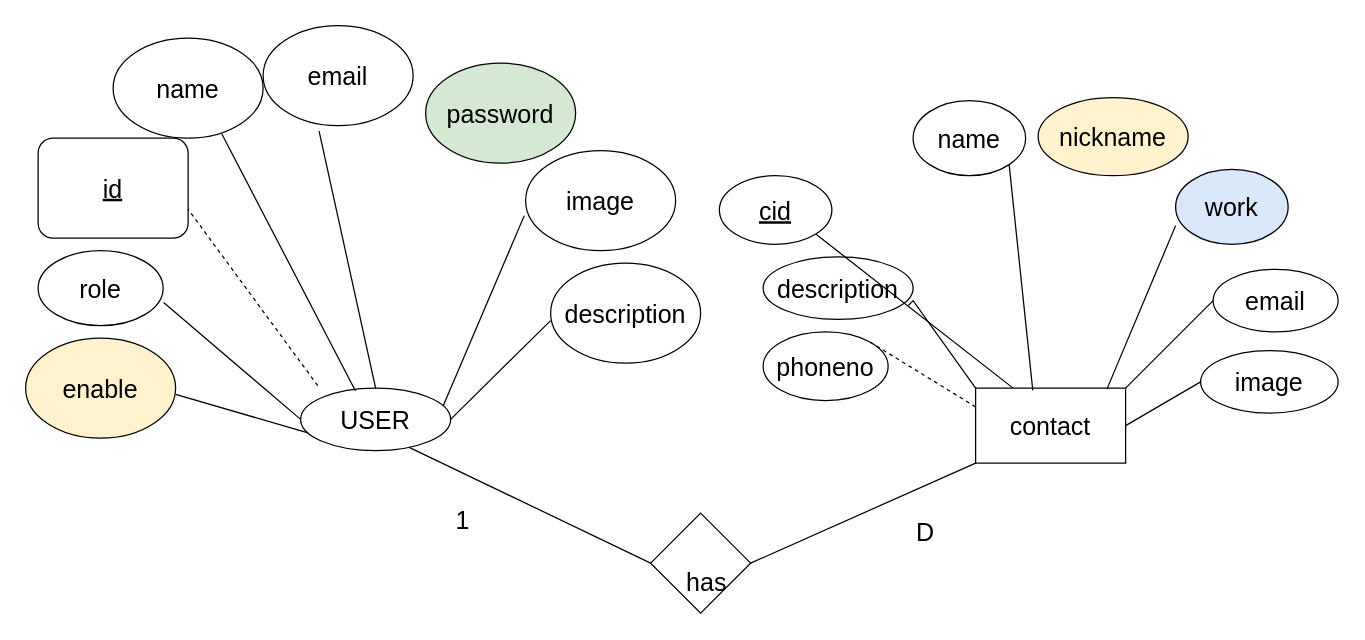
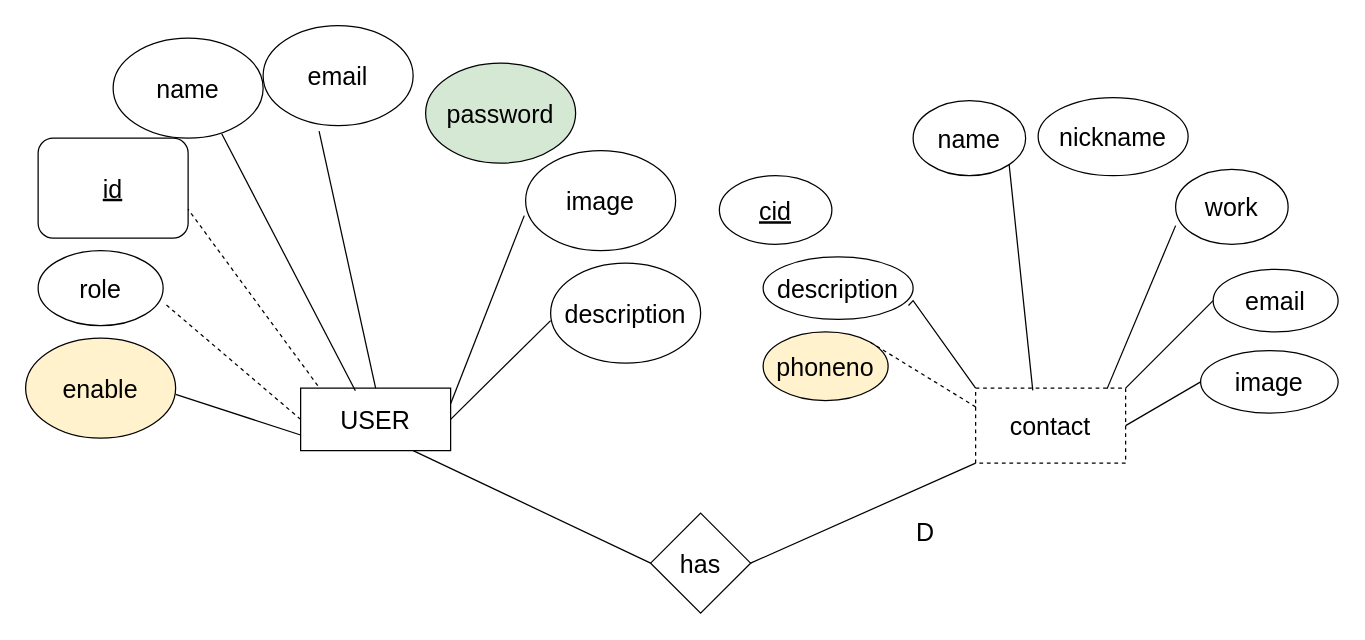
- <mxCell id="23" value="nickname" style="ellipse;whiteSpace=wrap;html=1;fontSize=20;fillColor=#fff2cc;" parent="1" vertex="1"><mxGeometry x="830" y="77.5" width="120" height="62.5" as="geometry" /></mxCell>
+ <mxCell id="23" value="nickname" style="ellipse;whiteSpace=wrap;html=1;fontSize=20;" parent="1" vertex="1"><mxGeometry x="830" y="77.5" width="120" height="62.5" as="geometry" /></mxCell>
- <mxCell id="24" value="work" style="ellipse;whiteSpace=wrap;html=1;fontSize=20;fillColor=#dae8fc;" parent="1" vertex="1"><mxGeometry x="940" y="135" width="90" height="60" as="geometry" /></mxCell>
+ <mxCell id="24" value="work" style="ellipse;whiteSpace=wrap;html=1;fontSize=20;" parent="1" vertex="1"><mxGeometry x="940" y="135" width="90" height="60" as="geometry" /></mxCell>
- <mxCell id="31" value="" style="endArrow=none;html=1;rounded=0;fontSize=20;exitX=0.25;exitY=0;exitDx=0;exitDy=0;entryX=1;entryY=1;entryDx=0;entryDy=0;" parent="1" source="18" target="19" edge="1"><mxGeometry width="50" height="50" relative="1" as="geometry"><mxPoint x="835.72" y="281.8" as="sourcePoint" /><mxPoint x="816.82" y="141.213" as="targetPoint" /></mxGeometry></mxCell>
- <mxCell id="16" value="" style="endArrow=none;html=1;rounded=0;fontSize=20;entryX=1.004;entryY=0.693;entryDx=0;entryDy=0;entryPerimeter=0;exitX=0;exitY=0.5;exitDx=0;exitDy=0;" parent="1" source="2" target="3" edge="1"><mxGeometry width="50" height="50" relative="1" as="geometry"><mxPoint x="173.8" y="321.15" as="sourcePoint" /><mxPoint x="100" y="210" as="targetPoint" /><Array as="points" /></mxGeometry></mxCell>
+ <mxCell id="16" value="" style="endArrow=none;html=1;rounded=0;fontSize=20;entryX=1.004;entryY=0.693;entryDx=0;entryDy=0;entryPerimeter=0;exitX=0;exitY=0.5;exitDx=0;exitDy=0;dashed=1;" parent="1" source="2" target="3" edge="1"><mxGeometry width="50" height="50" relative="1" as="geometry"><mxPoint x="173.8" y="321.15" as="sourcePoint" /><mxPoint x="100" y="210" as="targetPoint" /><Array as="points" /></mxGeometry></mxCell>
- <mxCell id="20" value="phoneno" style="ellipse;whiteSpace=wrap;html=1;fontSize=20;" parent="1" vertex="1"><mxGeometry x="610" y="265" width="100" height="55" as="geometry" /></mxCell>
+ <mxCell id="20" value="phoneno" style="ellipse;whiteSpace=wrap;html=1;fontSize=20;fillColor=#fff2cc;" parent="1" vertex="1"><mxGeometry x="610" y="265" width="100" height="55" as="geometry" /></mxCell>
- <mxCell id="2" value="&lt;font style=&quot;font-size: 20px;&quot;&gt;USER&lt;/font&gt;" style="ellipse;whiteSpace=wrap;html=1;" parent="1" vertex="1"><mxGeometry x="240" y="310" width="120" height="50" as="geometry" /></mxCell>
+ <mxCell id="2" value="&lt;font style=&quot;font-size: 20px;&quot;&gt;USER&lt;/font&gt;" style="rounded=0;whiteSpace=wrap;html=1;" parent="1" vertex="1"><mxGeometry x="240" y="310" width="120" height="50" as="geometry" /></mxCell>
- <mxCell id="18" value="contact" style="rounded=0;whiteSpace=wrap;html=1;fontSize=20;" parent="1" vertex="1"><mxGeometry x="780" y="310" width="120" height="60" as="geometry" /></mxCell>
+ <mxCell id="18" value="contact" style="rounded=0;whiteSpace=wrap;html=1;fontSize=20;dashed=1;" parent="1" vertex="1"><mxGeometry x="780" y="310" width="120" height="60" as="geometry" /></mxCell>
- <mxCell id="37" value="1" style="text;html=1;strokeColor=none;fillColor=none;align=center;verticalAlign=middle;whiteSpace=wrap;rounded=0;fontSize=20;" parent="1" vertex="1"><mxGeometry x="340" y="400" width="60" height="30" as="geometry" /></mxCell>
- <mxCell id="39" value="has" style="text;html=1;strokeColor=none;fillColor=none;align=center;verticalAlign=middle;whiteSpace=wrap;rounded=0;fontSize=20;" parent="1" vertex="1"><mxGeometry x="535" y="450" width="60" height="30" as="geometry" /></mxCell>
+ <mxCell id="39" value="has" style="text;html=1;strokeColor=none;fillColor=none;align=center;verticalAlign=middle;whiteSpace=wrap;rounded=0;fontSize=20;" parent="1" vertex="1"><mxGeometry x="530" y="435" width="60" height="30" as="geometry" /></mxCell>
